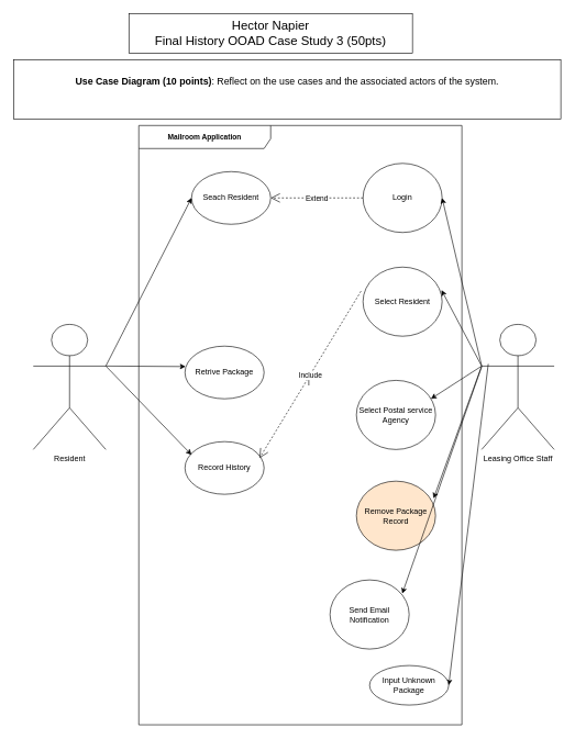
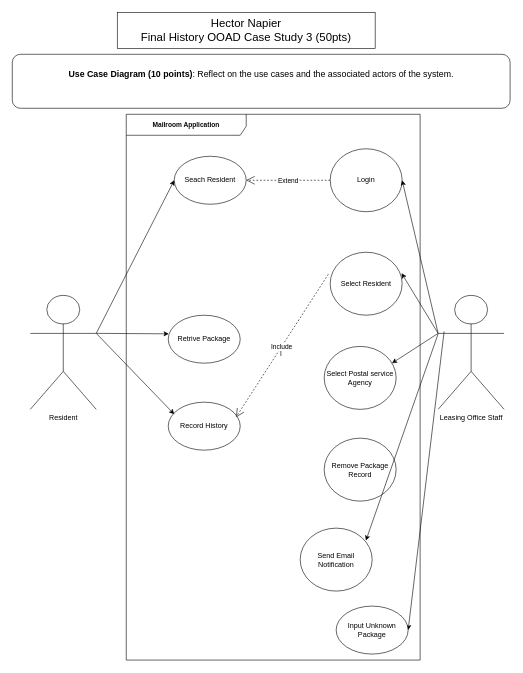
- <mxCell id="2" value="&lt;p style=&quot;line-height:1.38;margin-top:0pt;margin-bottom:0pt;&quot; dir=&quot;ltr&quot;&gt;&lt;/p&gt;&lt;p style=&quot;line-height:1.38;margin-top:0pt;margin-bottom:0pt;&quot; dir=&quot;ltr&quot;&gt;&lt;/p&gt;&lt;div&gt;&lt;/div&gt;&lt;span id=&quot;docs-internal-guid-705e0976-7fff-efcc-c61b-261b7dbb9d03&quot;&gt;&lt;font color=&quot;#000000&quot;&gt;&lt;span style=&quot;font-size: 11pt; font-family: Arial, sans-serif; background-color: transparent; font-weight: 700; font-variant-numeric: normal; font-variant-east-asian: normal; font-variant-alternates: normal; font-variant-position: normal; vertical-align: baseline; white-space-collapse: preserve;&quot;&gt;Use Case Diagram (10 points)&lt;/span&gt;&lt;span style=&quot;font-size: 11pt; font-family: Arial, sans-serif; background-color: transparent; font-variant-numeric: normal; font-variant-east-asian: normal; font-variant-alternates: normal; font-variant-position: normal; vertical-align: baseline; white-space-collapse: preserve;&quot;&gt;: Reflect on the use cases and the associated actors of the system.&lt;/span&gt;&lt;/font&gt;&lt;/span&gt;&lt;br&gt;&lt;p style=&quot;font-size: 22px;&quot;&gt;&lt;/p&gt;&lt;font style=&quot;font-size: 22px;&quot;&gt;&lt;span id=&quot;docs-internal-guid-4736cb21-7fff-454d-ffdd-ce9de3d9f626&quot;&gt;&lt;/span&gt;&lt;/font&gt;" style="rounded=0;whiteSpace=wrap;html=1;" parent="1" vertex="1"><mxGeometry x="20" y="90" width="830" height="90" as="geometry" /></mxCell>
+ <mxCell id="2" value="&lt;p style=&quot;line-height:1.38;margin-top:0pt;margin-bottom:0pt;&quot; dir=&quot;ltr&quot;&gt;&lt;/p&gt;&lt;p style=&quot;line-height:1.38;margin-top:0pt;margin-bottom:0pt;&quot; dir=&quot;ltr&quot;&gt;&lt;/p&gt;&lt;div&gt;&lt;/div&gt;&lt;span id=&quot;docs-internal-guid-705e0976-7fff-efcc-c61b-261b7dbb9d03&quot;&gt;&lt;font color=&quot;#000000&quot;&gt;&lt;span style=&quot;font-size: 11pt; font-family: Arial, sans-serif; background-color: transparent; font-weight: 700; font-variant-numeric: normal; font-variant-east-asian: normal; font-variant-alternates: normal; font-variant-position: normal; vertical-align: baseline; white-space-collapse: preserve;&quot;&gt;Use Case Diagram (10 points)&lt;/span&gt;&lt;span style=&quot;font-size: 11pt; font-family: Arial, sans-serif; background-color: transparent; font-variant-numeric: normal; font-variant-east-asian: normal; font-variant-alternates: normal; font-variant-position: normal; vertical-align: baseline; white-space-collapse: preserve;&quot;&gt;: Reflect on the use cases and the associated actors of the system.&lt;/span&gt;&lt;/font&gt;&lt;/span&gt;&lt;br&gt;&lt;p style=&quot;font-size: 22px;&quot;&gt;&lt;/p&gt;&lt;font style=&quot;font-size: 22px;&quot;&gt;&lt;span id=&quot;docs-internal-guid-4736cb21-7fff-454d-ffdd-ce9de3d9f626&quot;&gt;&lt;/span&gt;&lt;/font&gt;" style="whiteSpace=wrap;html=1;rounded=1;" parent="1" vertex="1"><mxGeometry x="20" y="90" width="830" height="90" as="geometry" /></mxCell>
- <mxCell id="18" value="&lt;div style=&quot;&quot;&gt;Select Resident&lt;/div&gt;" style="ellipse;whiteSpace=wrap;html=1;align=center;" parent="1" vertex="1"><mxGeometry x="550" y="405" width="120" height="105" as="geometry" /></mxCell>
+ <mxCell id="18" value="&lt;div style=&quot;&quot;&gt;Select Resident&lt;/div&gt;" style="ellipse;whiteSpace=wrap;html=1;align=center;" parent="1" vertex="1"><mxGeometry x="550" y="420" width="120" height="105" as="geometry" /></mxCell>
- <mxCell id="27" value="" style="endArrow=classic;html=1;rounded=0;entryX=0.975;entryY=0.249;entryDx=0;entryDy=0;entryPerimeter=0;exitX=0;exitY=0.333;exitDx=0;exitDy=0;exitPerimeter=0;" parent="1" source="15" target="25" edge="1"><mxGeometry width="50" height="50" relative="1" as="geometry"><mxPoint x="730" y="550" as="sourcePoint" /><mxPoint x="663" y="615" as="targetPoint" /></mxGeometry></mxCell>
- <mxCell id="25" value="&lt;div style=&quot;&quot;&gt;Remove Package Record&lt;/div&gt;" style="ellipse;whiteSpace=wrap;html=1;align=center;fillColor=#ffe6cc;" parent="1" vertex="1"><mxGeometry x="540" y="730" width="120" height="105" as="geometry" /></mxCell>
+ <mxCell id="25" value="&lt;div style=&quot;&quot;&gt;Remove Package Record&lt;/div&gt;" style="ellipse;whiteSpace=wrap;html=1;align=center;" parent="1" vertex="1"><mxGeometry x="540" y="730" width="120" height="105" as="geometry" /></mxCell>
- <mxCell id="17" value="Input Unknown Package" style="ellipse;whiteSpace=wrap;html=1;" parent="1" vertex="1"><mxGeometry x="560" y="1010" width="120" height="60" as="geometry" /></mxCell>
+ <mxCell id="17" value="Input Unknown Package" style="ellipse;whiteSpace=wrap;html=1;" parent="1" vertex="1"><mxGeometry x="560" y="1010" width="120" height="80" as="geometry" /></mxCell>
